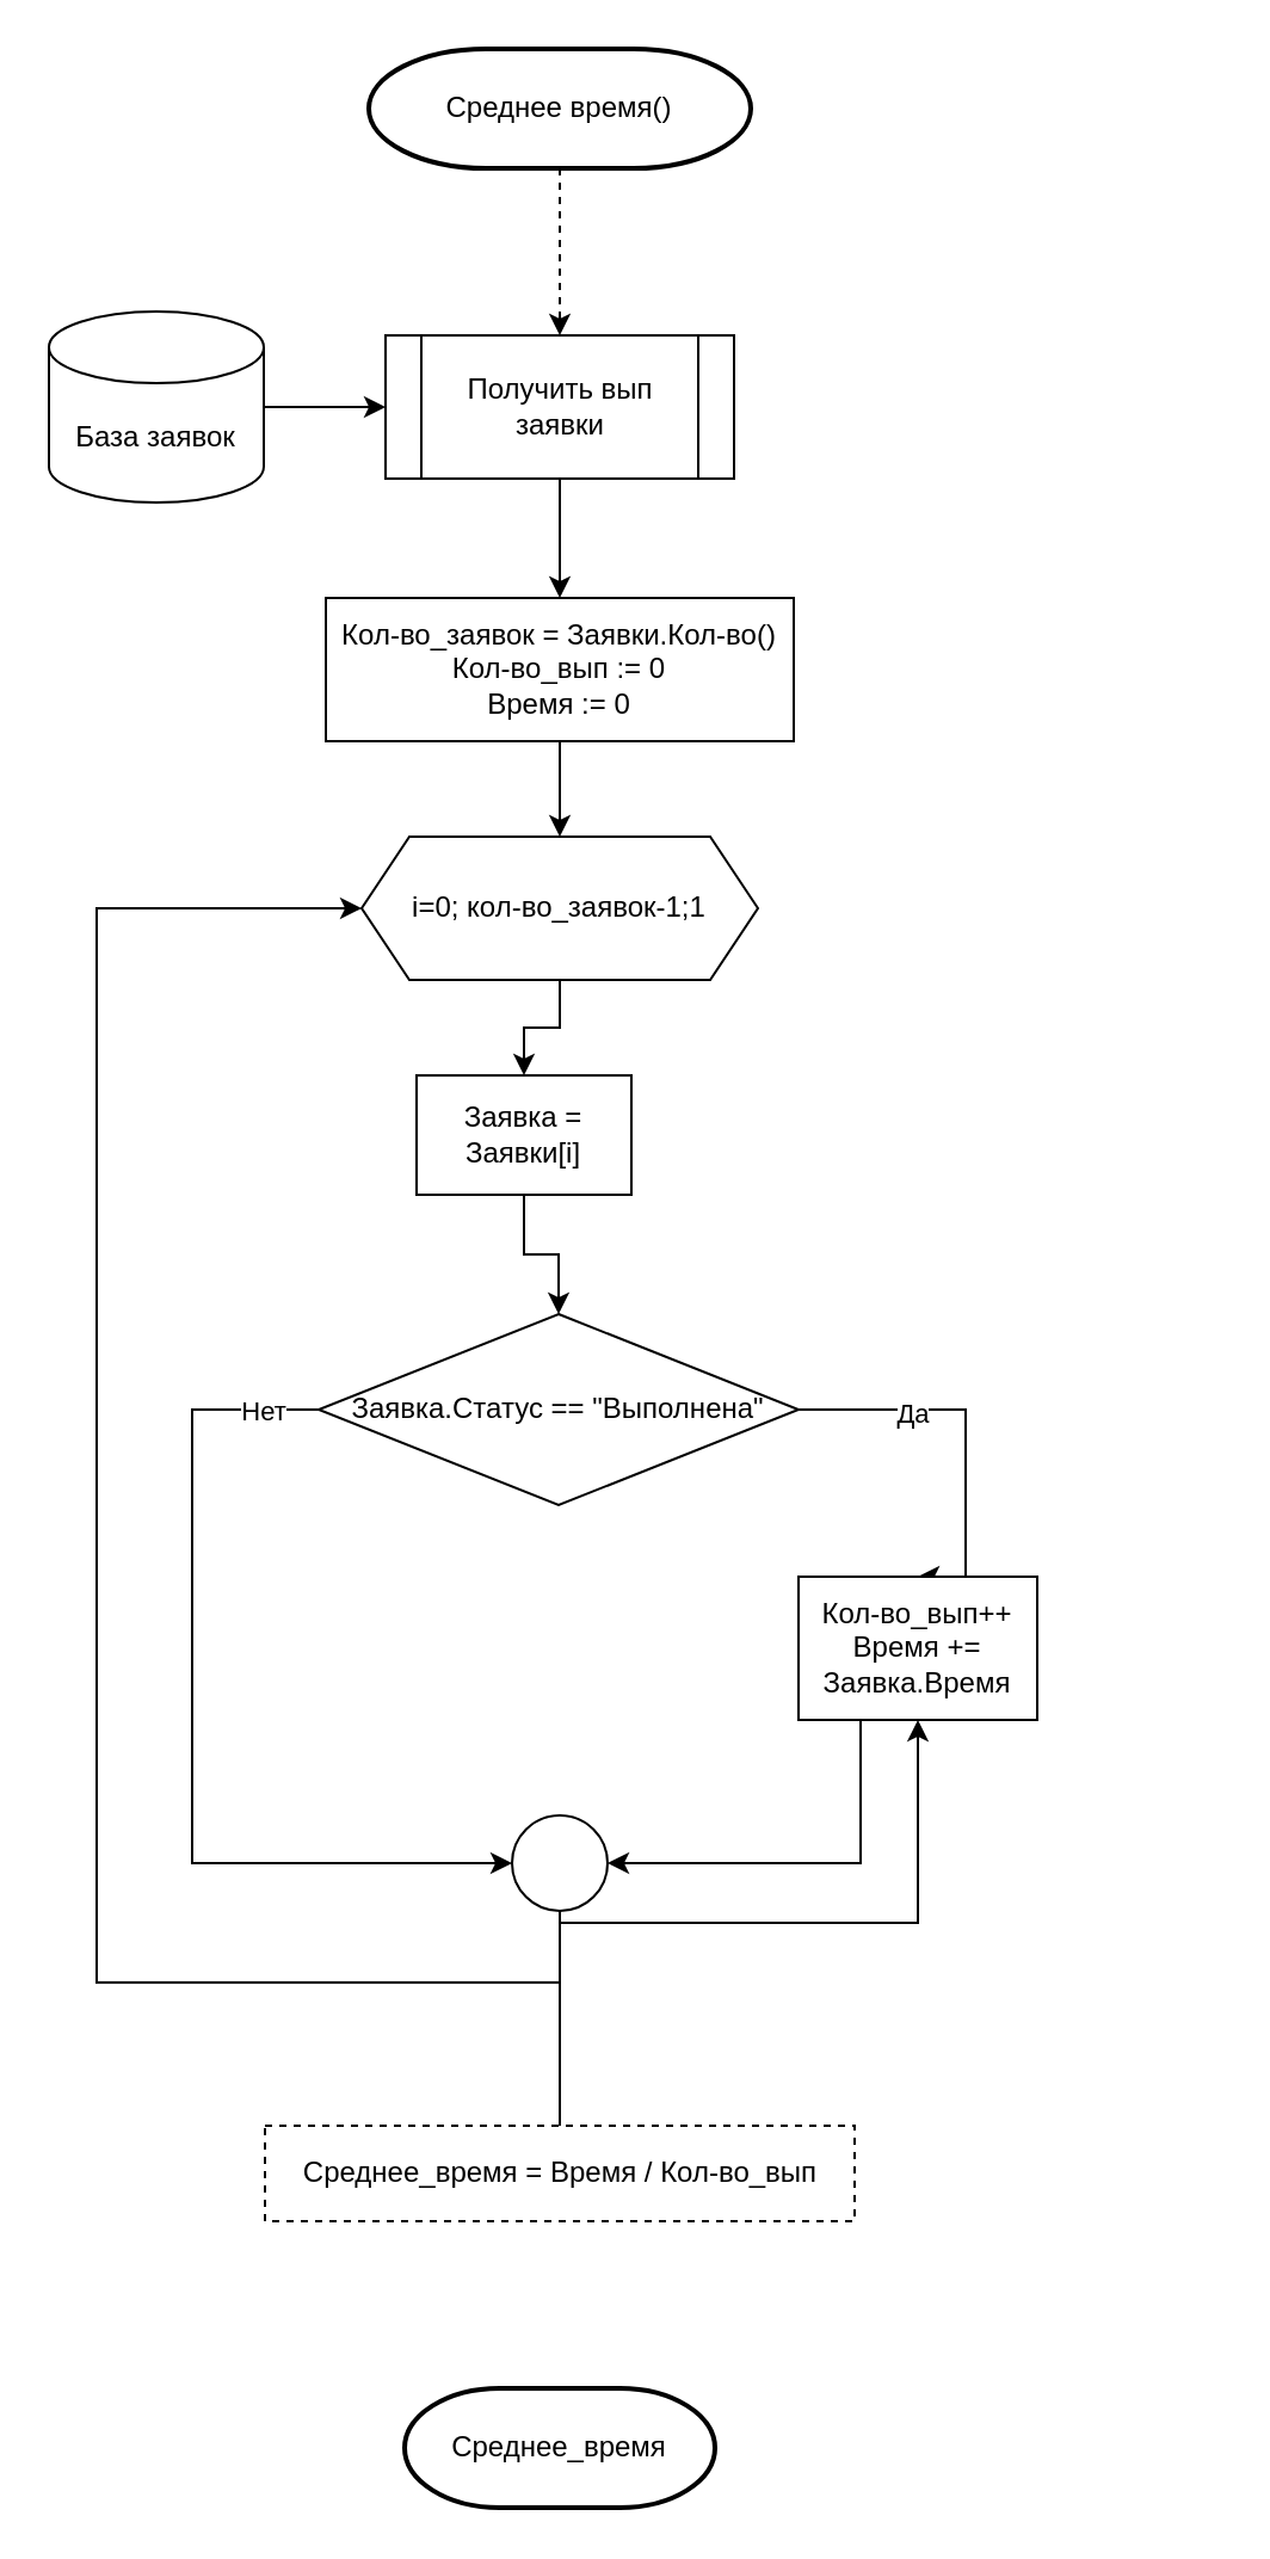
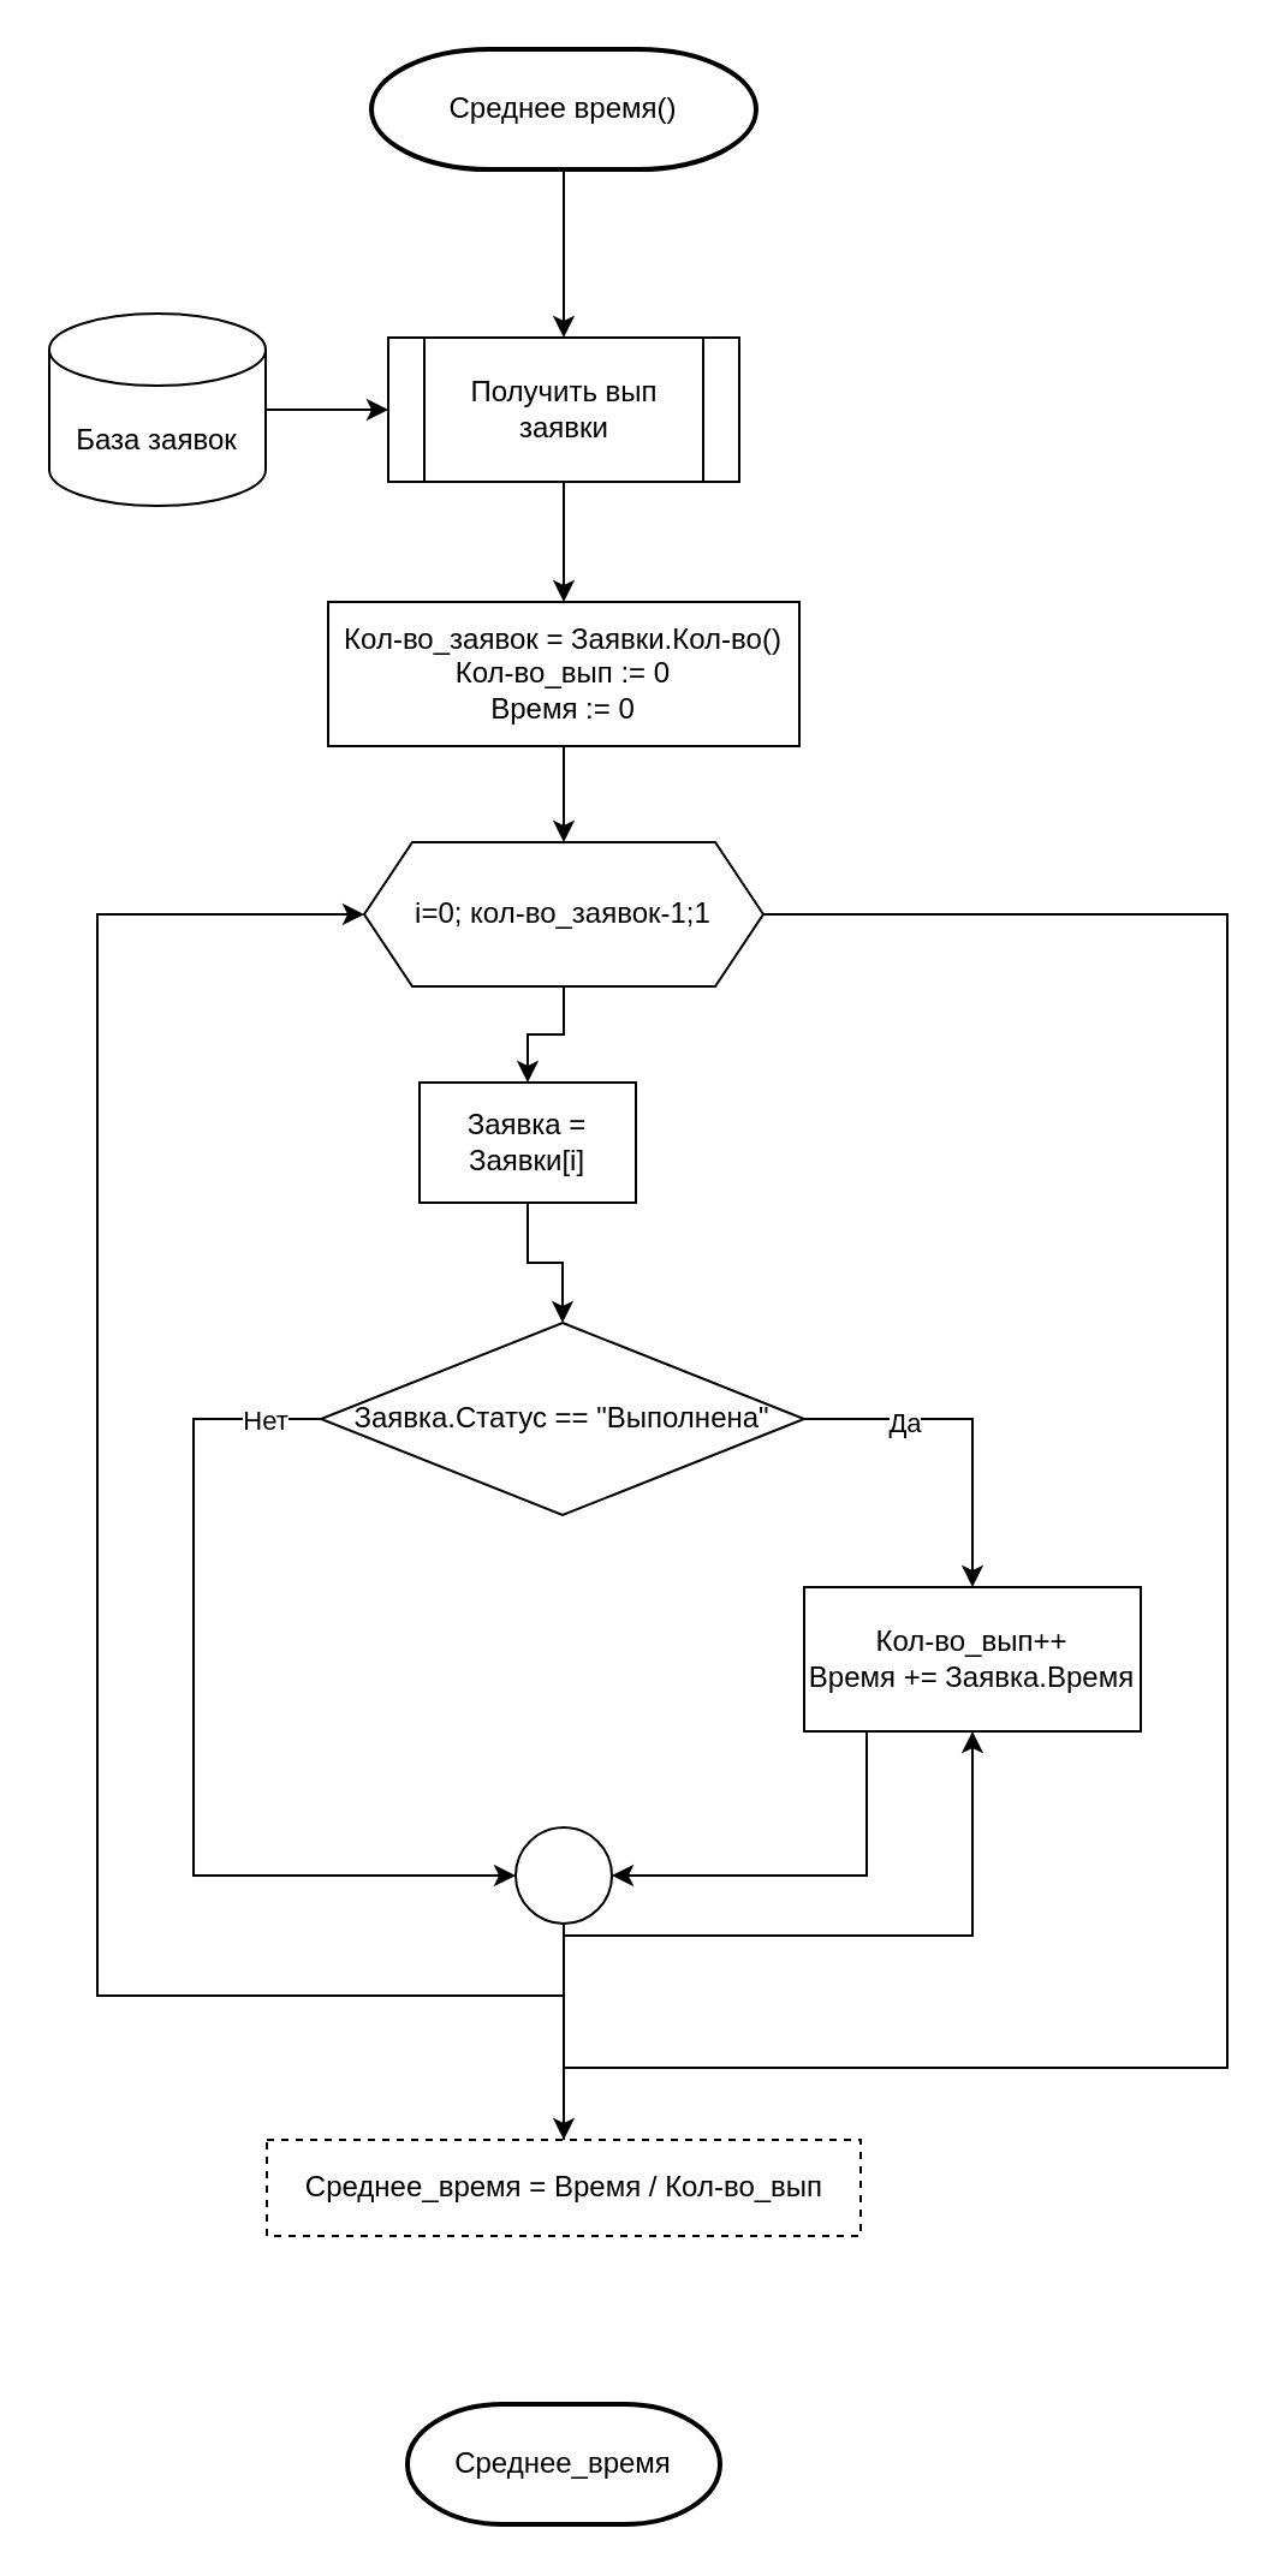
- <mxCell id="2" style="edgeStyle=orthogonalEdgeStyle;rounded=0;orthogonalLoop=1;jettySize=auto;html=1;dashed=1;" edge="1" parent="1" source="3" target="5"><mxGeometry relative="1" as="geometry" /></mxCell>
+ <mxCell id="2" style="edgeStyle=orthogonalEdgeStyle;rounded=0;orthogonalLoop=1;jettySize=auto;html=1;" edge="1" parent="1" source="3" target="5"><mxGeometry relative="1" as="geometry" /></mxCell>
+ <mxCell id="11" style="edgeStyle=orthogonalEdgeStyle;rounded=0;orthogonalLoop=1;jettySize=auto;html=1;entryX=0.5;entryY=0;entryDx=0;entryDy=0;" edge="1" parent="1" source="12" target="25"><mxGeometry relative="1" as="geometry"><Array as="points"><mxPoint x="510" y="380" /><mxPoint x="510" y="860" /><mxPoint x="234" y="860" /></Array></mxGeometry></mxCell>
- <mxCell id="21" value="Кол-во_вып++&lt;div&gt;Время += Заявка.Время&lt;/div&gt;" style="rounded=0;whiteSpace=wrap;html=1;" vertex="1" parent="1"><mxGeometry x="334" y="660" width="100" height="60" as="geometry" /></mxCell>
+ <mxCell id="21" value="Кол-во_вып++&lt;div&gt;Время += Заявка.Время&lt;/div&gt;" style="rounded=0;whiteSpace=wrap;html=1;" vertex="1" parent="1"><mxGeometry x="334" y="660" width="140" height="60" as="geometry" /></mxCell>
